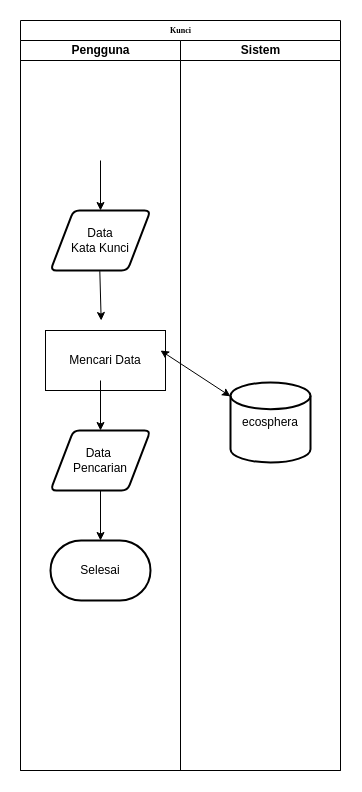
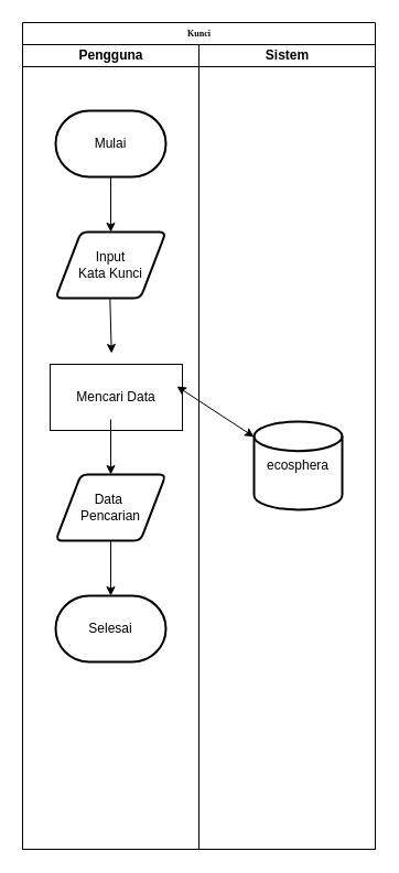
+ <mxCell id="4" value="Mulai" style="strokeWidth=2;html=1;shape=mxgraph.flowchart.terminator;whiteSpace=wrap;" parent="3" vertex="1"><mxGeometry x="30" y="60" width="100" height="60" as="geometry" /></mxCell>
- <mxCell id="5" value="Data&lt;div&gt;Kata Kunci&lt;/div&gt;" style="shape=parallelogram;html=1;strokeWidth=2;perimeter=parallelogramPerimeter;whiteSpace=wrap;rounded=1;arcSize=12;size=0.23;" parent="3" vertex="1"><mxGeometry x="30" y="170" width="100" height="60" as="geometry" /></mxCell>
+ <mxCell id="5" value="Input&lt;div&gt;Kata Kunci&lt;/div&gt;" style="shape=parallelogram;html=1;strokeWidth=2;perimeter=parallelogramPerimeter;whiteSpace=wrap;rounded=1;arcSize=12;size=0.23;" parent="3" vertex="1"><mxGeometry x="30" y="170" width="100" height="60" as="geometry" /></mxCell>
